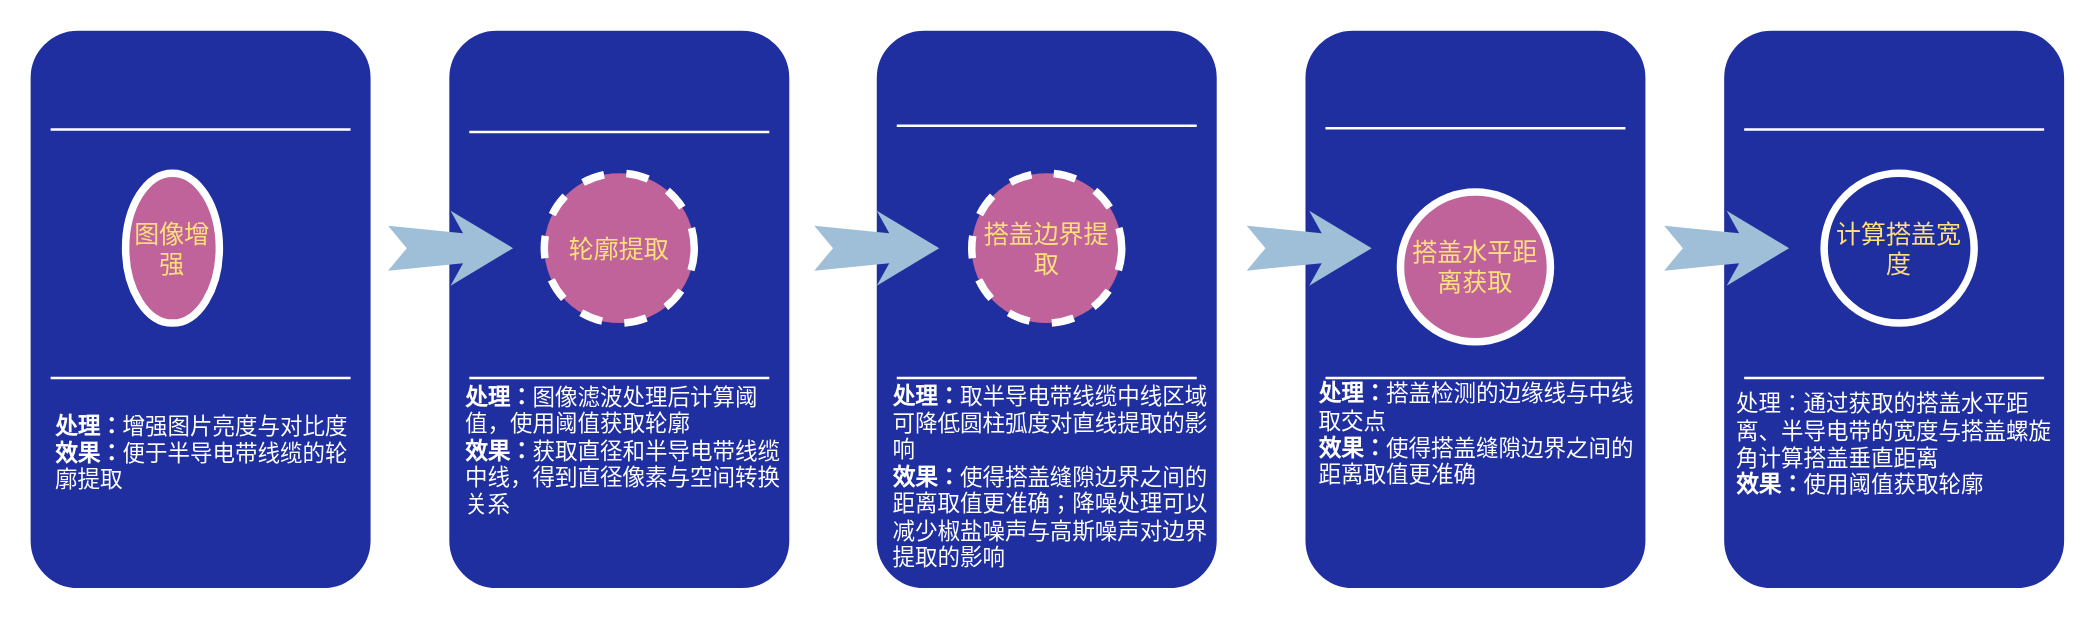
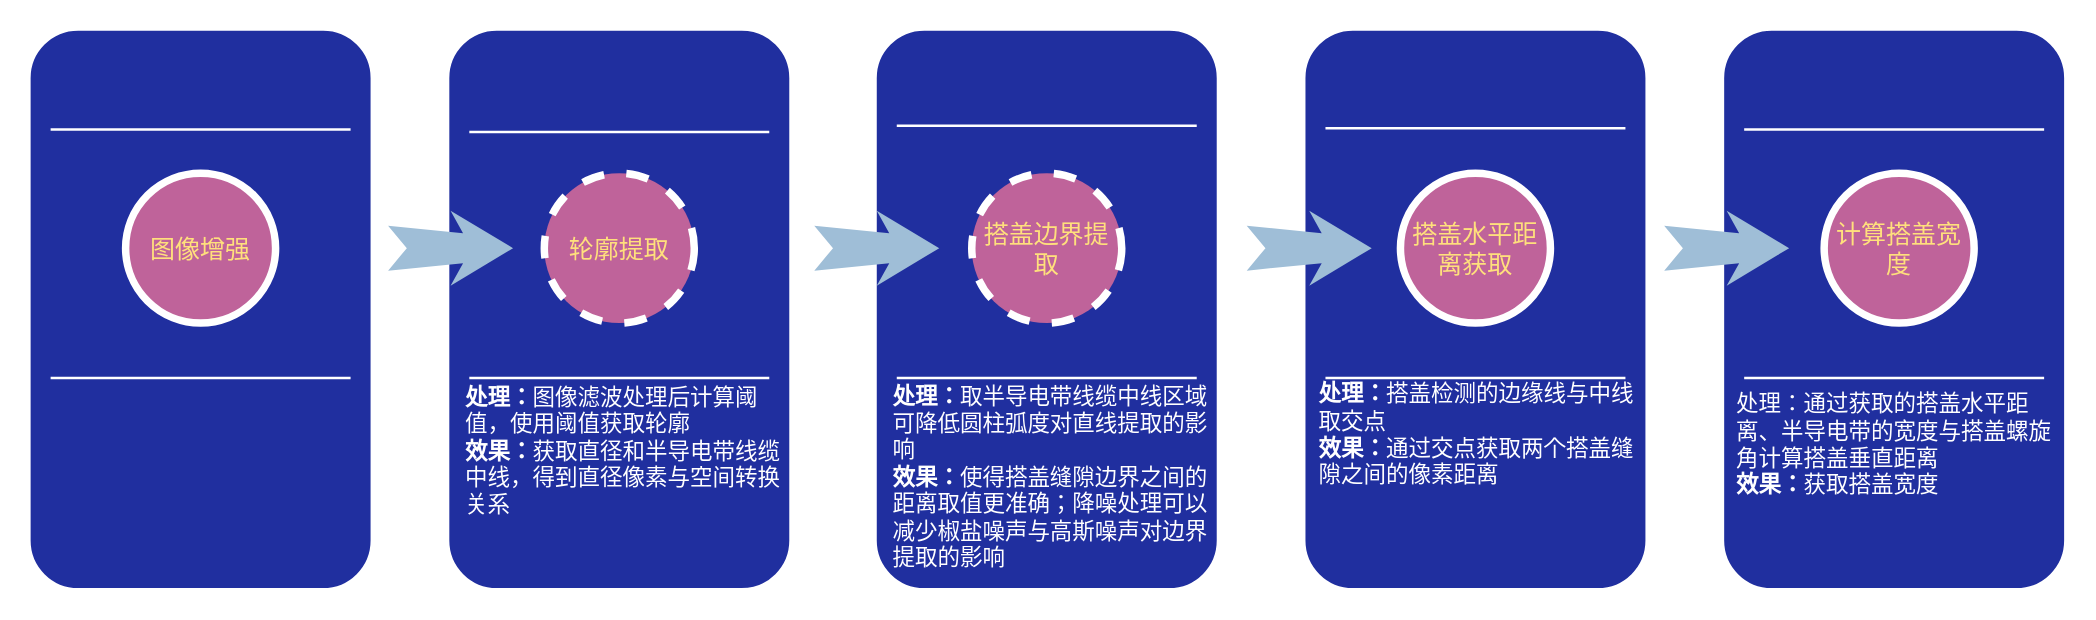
- <mxCell id="30" value="图像增强" style="ellipse;whiteSpace=wrap;html=1;rounded=0;shadow=0;strokeWidth=6;fontSize=20;align=center;fillColor=#BF639A;strokeColor=#FFFFFF;fontColor=#FFE07C;container=0;" vertex="1" parent="1"><mxGeometry x="100" y="138" width="75" height="120" as="geometry" /></mxCell>
+ <mxCell id="30" value="图像增强" style="ellipse;whiteSpace=wrap;html=1;rounded=0;shadow=0;strokeWidth=6;fontSize=20;align=center;fillColor=#BF639A;strokeColor=#FFFFFF;fontColor=#FFE07C;container=0;" vertex="1" parent="1"><mxGeometry x="100" y="138" width="120" height="120" as="geometry" /></mxCell>
- <mxCell id="24" value="计算搭盖宽度" style="ellipse;whiteSpace=wrap;html=1;rounded=0;shadow=0;strokeWidth=6;fontSize=20;align=center;fillColor=#202f9f;strokeColor=#FFFFFF;fontColor=#FFE07C;container=0;" vertex="1" parent="1"><mxGeometry x="1459" y="138" width="120" height="120" as="geometry" /></mxCell>
+ <mxCell id="24" value="计算搭盖宽度" style="ellipse;whiteSpace=wrap;html=1;rounded=0;shadow=0;strokeWidth=6;fontSize=20;align=center;fillColor=#BF639A;strokeColor=#FFFFFF;fontColor=#FFE07C;container=0;" vertex="1" parent="1"><mxGeometry x="1459" y="138" width="120" height="120" as="geometry" /></mxCell>
- <mxCell id="18" value="搭盖水平距离获取" style="ellipse;whiteSpace=wrap;html=1;rounded=0;shadow=0;strokeWidth=6;fontSize=20;align=center;fillColor=#BF639A;strokeColor=#FFFFFF;fontColor=#FFE07C;container=0;" vertex="1" parent="1"><mxGeometry x="1120" y="153" width="120" height="120" as="geometry" /></mxCell>
+ <mxCell id="18" value="搭盖水平距离获取" style="ellipse;whiteSpace=wrap;html=1;rounded=0;shadow=0;strokeWidth=6;fontSize=20;align=center;fillColor=#BF639A;strokeColor=#FFFFFF;fontColor=#FFE07C;container=0;" vertex="1" parent="1"><mxGeometry x="1120" y="138" width="120" height="120" as="geometry" /></mxCell>
- <mxCell id="15" value="&lt;b&gt;处理：&lt;/b&gt;搭盖检测的边缘线与中线取交点&lt;br&gt;&lt;b&gt;效果：&lt;/b&gt;使得搭盖缝隙边界之间的距离取值更准确" style="text;html=1;strokeColor=none;fillColor=none;align=left;verticalAlign=middle;whiteSpace=wrap;rounded=0;shadow=0;fontSize=18;fontColor=#FFFFFF;container=0;" vertex="1" parent="1"><mxGeometry x="1053" y="303" width="267" height="90" as="geometry" /></mxCell>
+ <mxCell id="15" value="&lt;b&gt;处理：&lt;/b&gt;搭盖检测的边缘线与中线取交点&lt;br&gt;&lt;b&gt;效果：&lt;/b&gt;通过交点获取两个搭盖缝隙之间的像素距离" style="text;html=1;strokeColor=none;fillColor=none;align=left;verticalAlign=middle;whiteSpace=wrap;rounded=0;shadow=0;fontSize=18;fontColor=#FFFFFF;container=0;" vertex="1" parent="1"><mxGeometry x="1053" y="303" width="267" height="90" as="geometry" /></mxCell>
- <mxCell id="21" value="&lt;span style=&quot;background-color: initial;&quot;&gt;处理：通过获取的搭盖水平距离、半导电带的宽度与搭盖螺旋角计算搭盖垂直距离&lt;br&gt;&lt;b&gt;效果：&lt;/b&gt;使用阈值获取轮廓&lt;br&gt;&lt;/span&gt;" style="text;html=1;strokeColor=none;fillColor=none;align=left;verticalAlign=middle;whiteSpace=wrap;rounded=0;shadow=0;fontSize=18;fontColor=#FFFFFF;container=0;" vertex="1" parent="1"><mxGeometry x="1387" y="311" width="268" height="90" as="geometry" /></mxCell>
+ <mxCell id="21" value="&lt;span style=&quot;background-color: initial;&quot;&gt;处理：通过获取的搭盖水平距离、半导电带的宽度与搭盖螺旋角计算搭盖垂直距离&lt;br&gt;&lt;b&gt;效果：&lt;/b&gt;获取搭盖宽度&lt;br&gt;&lt;/span&gt;" style="text;html=1;strokeColor=none;fillColor=none;align=left;verticalAlign=middle;whiteSpace=wrap;rounded=0;shadow=0;fontSize=18;fontColor=#FFFFFF;container=0;" vertex="1" parent="1"><mxGeometry x="1387" y="311" width="268" height="90" as="geometry" /></mxCell>
- <mxCell id="27" value="&lt;b&gt;处理：&lt;/b&gt;增强图片亮度与对比度&lt;b&gt;效果：&lt;/b&gt;便于半导电带线缆的轮廓提取" style="text;html=1;strokeColor=none;fillColor=none;align=left;verticalAlign=middle;whiteSpace=wrap;rounded=0;shadow=0;fontSize=18;fontColor=#FFFFFF;container=0;" vertex="1" parent="1"><mxGeometry x="42" y="318" width="236" height="90" as="geometry" /></mxCell>
